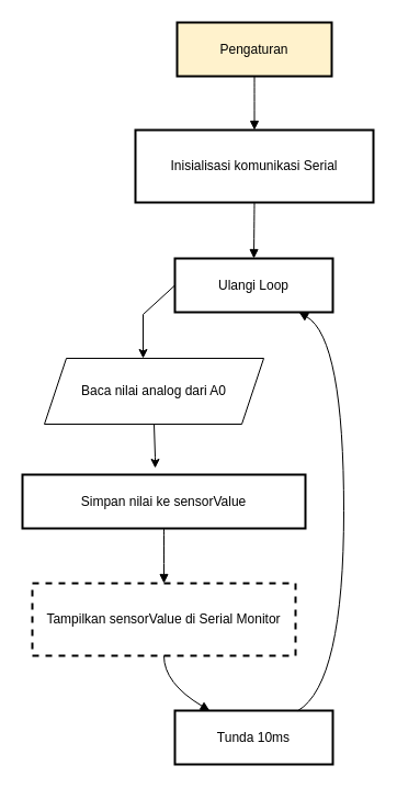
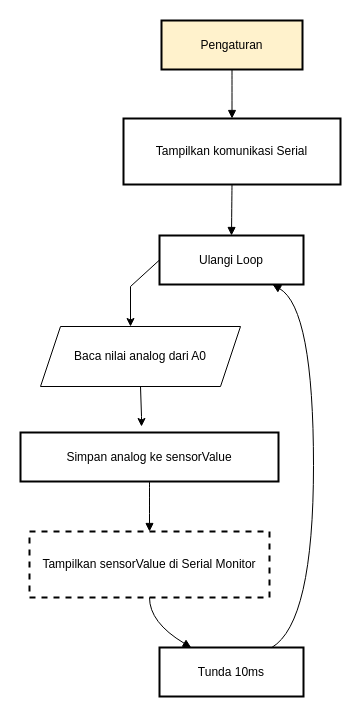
- <mxCell id="3" value="Inisialisasi komunikasi Serial" style="whiteSpace=wrap;strokeWidth=2;" vertex="1" parent="1"><mxGeometry x="123" y="118" width="217" height="66" as="geometry" /></mxCell>
+ <mxCell id="3" value="Tampilkan komunikasi Serial" style="whiteSpace=wrap;strokeWidth=2;" vertex="1" parent="1"><mxGeometry x="123" y="118" width="217" height="66" as="geometry" /></mxCell>
- <mxCell id="5" value="Simpan nilai ke sensorValue" style="whiteSpace=wrap;strokeWidth=2;" vertex="1" parent="1"><mxGeometry x="20" y="432" width="258" height="49" as="geometry" /></mxCell>
+ <mxCell id="5" value="Simpan analog ke sensorValue" style="whiteSpace=wrap;strokeWidth=2;" vertex="1" parent="1"><mxGeometry x="20" y="432" width="258" height="49" as="geometry" /></mxCell>
